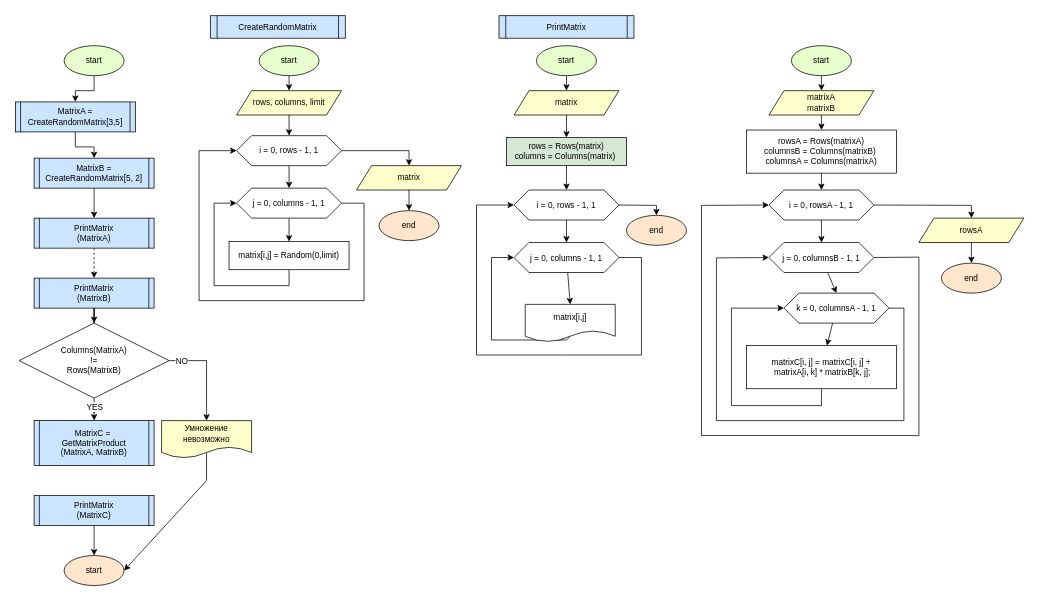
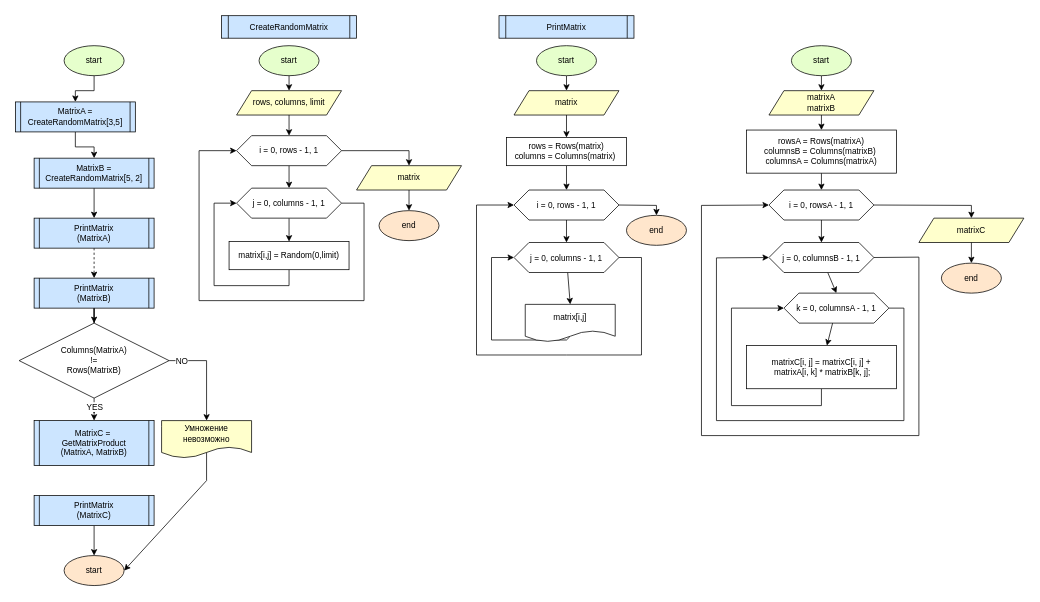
- <mxCell id="23" value="CreateRandomMatrix" style="shape=process;whiteSpace=wrap;html=1;backgroundOutline=1;fontSize=11;size=0.05;fillColor=#CCE5FF;rounded=0;strokeColor=#000000;fontColor=#000000;labelBackgroundColor=none;endArrow=classic;" vertex="1" parent="1"><mxGeometry x="280" y="20" width="180" height="30" as="geometry" /></mxCell>
+ <mxCell id="23" value="CreateRandomMatrix" style="shape=process;whiteSpace=wrap;html=1;backgroundOutline=1;fontSize=11;size=0.05;fillColor=#CCE5FF;rounded=0;strokeColor=#000000;fontColor=#000000;labelBackgroundColor=none;endArrow=classic;" vertex="1" parent="1"><mxGeometry x="295" y="20" width="180" height="30" as="geometry" /></mxCell>
- <mxCell id="52" value="rows = Rows(matrix)&lt;br&gt;columns = Columns(matrix)&amp;nbsp;" style="whiteSpace=wrap;html=1;rounded=0;fontSize=11;fillColor=#d5e8d4;strokeColor=#000000;fontColor=#000000;labelBackgroundColor=none;endArrow=classic;" vertex="1" parent="1"><mxGeometry x="675" y="182.5" width="160" height="37.5" as="geometry" /></mxCell>
+ <mxCell id="52" value="rows = Rows(matrix)&lt;br&gt;columns = Columns(matrix)&amp;nbsp;" style="whiteSpace=wrap;html=1;rounded=0;fontSize=11;fillColor=#FFFFFF;strokeColor=#000000;fontColor=#000000;labelBackgroundColor=none;endArrow=classic;" vertex="1" parent="1"><mxGeometry x="675" y="182.5" width="160" height="37.5" as="geometry" /></mxCell>
- <mxCell id="70" value="rowsA" style="shape=parallelogram;perimeter=parallelogramPerimeter;whiteSpace=wrap;html=1;fixedSize=1;fontSize=11;fillColor=#FFFFCC;rounded=0;strokeColor=#000000;fontColor=#000000;labelBackgroundColor=none;endArrow=classic;" vertex="1" parent="1"><mxGeometry x="1225" y="290" width="140" height="32.5" as="geometry" /></mxCell>
+ <mxCell id="70" value="matrixC" style="shape=parallelogram;perimeter=parallelogramPerimeter;whiteSpace=wrap;html=1;fixedSize=1;fontSize=11;fillColor=#FFFFCC;rounded=0;strokeColor=#000000;fontColor=#000000;labelBackgroundColor=none;endArrow=classic;" vertex="1" parent="1"><mxGeometry x="1225" y="290" width="140" height="32.5" as="geometry" /></mxCell>
